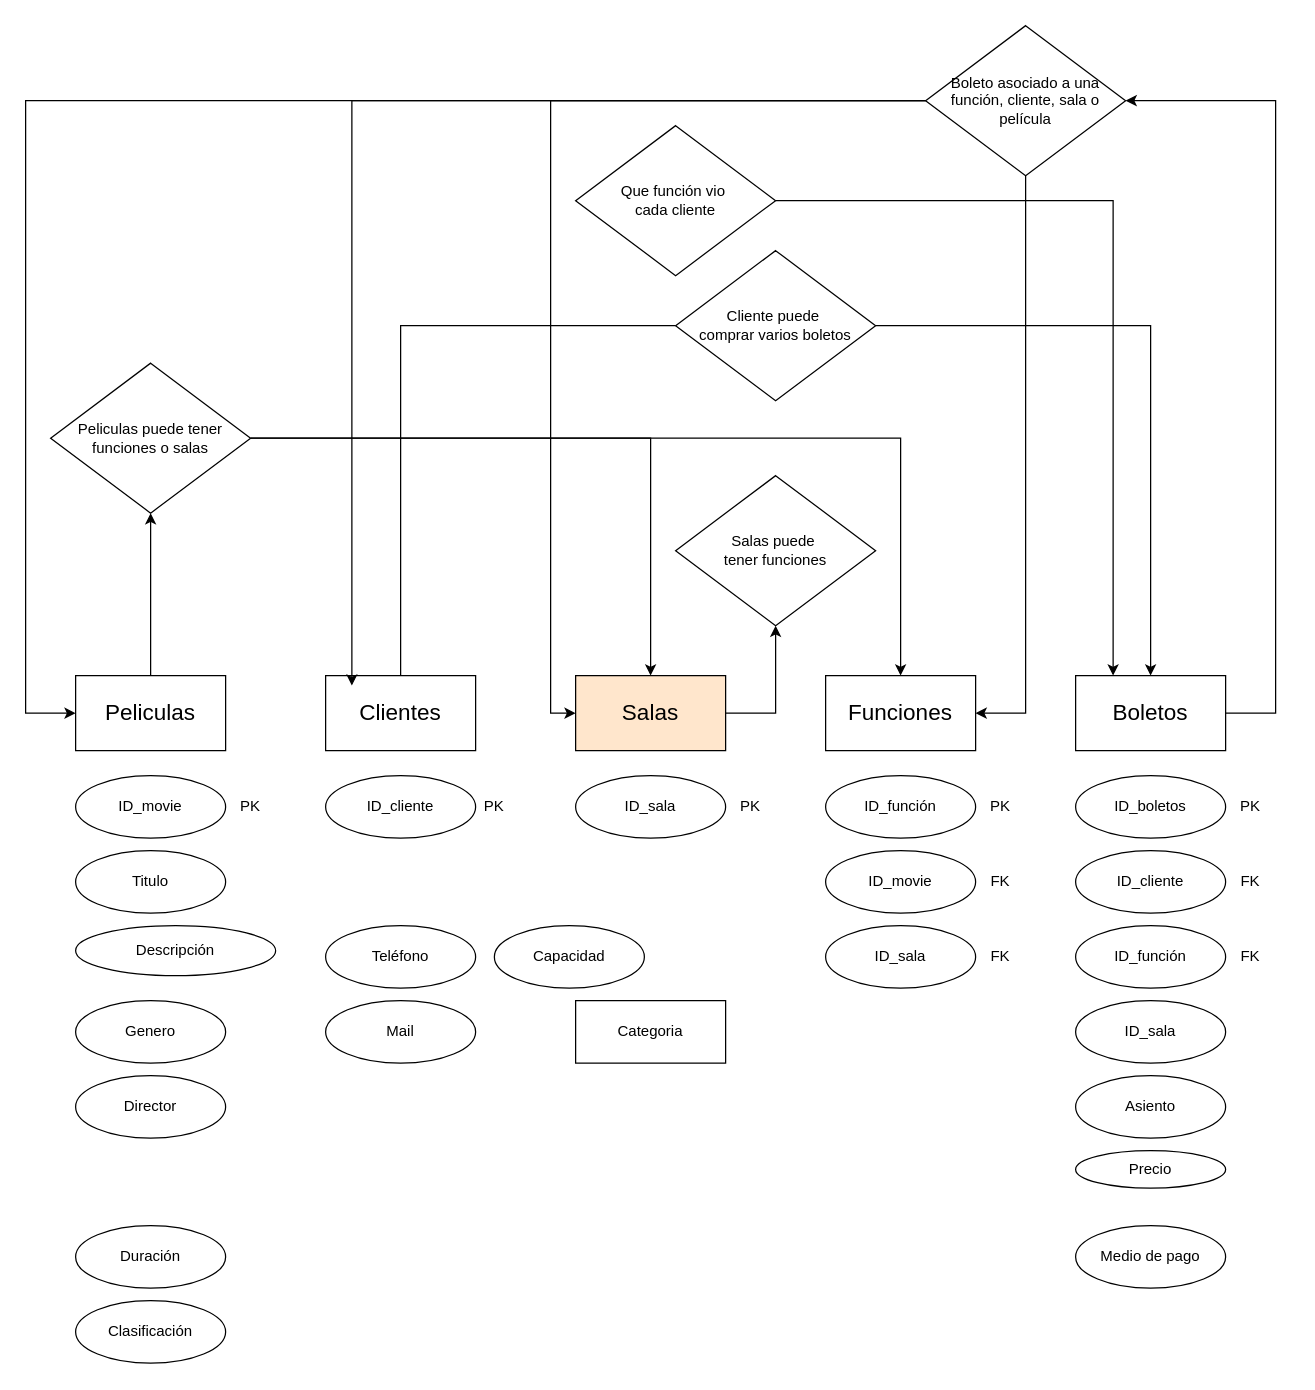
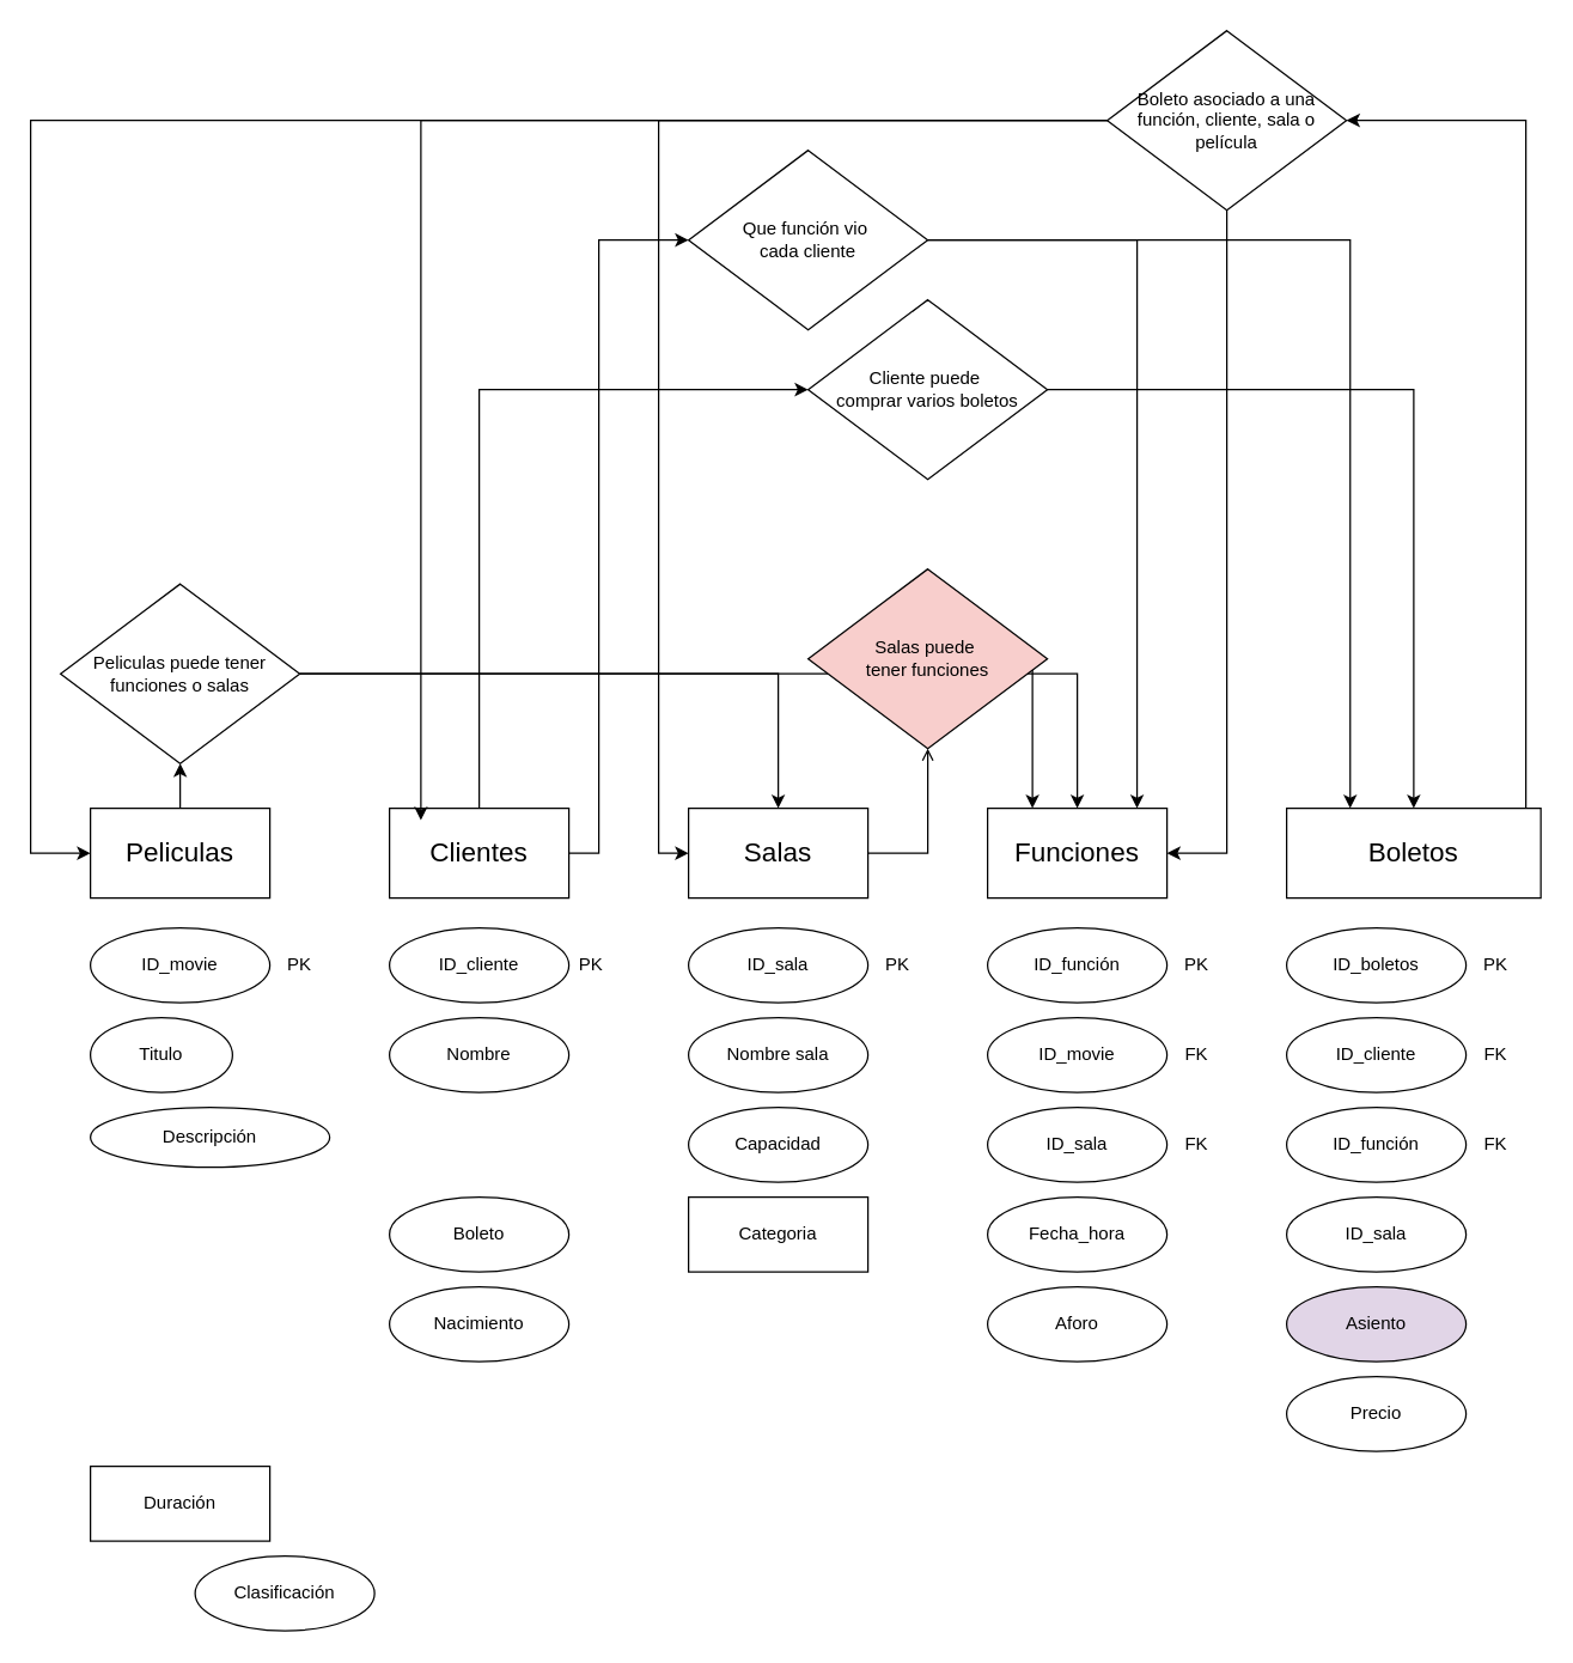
- <mxCell id="4" style="edgeStyle=orthogonalEdgeStyle;rounded=0;orthogonalLoop=1;jettySize=auto;html=1;entryX=0;entryY=0.5;entryDx=0;entryDy=0;endArrow=none;" parent="1" source="6" target="45" edge="1"><mxGeometry relative="1" as="geometry"><Array as="points"><mxPoint x="320" y="260" /></Array></mxGeometry></mxCell>
+ <mxCell id="4" style="edgeStyle=orthogonalEdgeStyle;rounded=0;orthogonalLoop=1;jettySize=auto;html=1;entryX=0;entryY=0.5;entryDx=0;entryDy=0;" parent="1" source="6" target="45" edge="1"><mxGeometry relative="1" as="geometry"><Array as="points"><mxPoint x="320" y="260" /></Array></mxGeometry></mxCell>
+ <mxCell id="58" style="edgeStyle=orthogonalEdgeStyle;rounded=0;orthogonalLoop=1;jettySize=auto;html=1;entryX=0.833;entryY=0;entryDx=0;entryDy=0;entryPerimeter=0;" parent="1" source="57" target="9" edge="1"><mxGeometry relative="1" as="geometry" /></mxCell>
+ <mxCell id="5" style="edgeStyle=orthogonalEdgeStyle;rounded=0;orthogonalLoop=1;jettySize=auto;html=1;entryX=0;entryY=0.5;entryDx=0;entryDy=0;" parent="1" source="6" target="57" edge="1"><mxGeometry relative="1" as="geometry"><Array as="points"><mxPoint x="400" y="570" /><mxPoint x="400" y="160" /></Array></mxGeometry></mxCell>
- <mxCell id="48" value="Peliculas puede tener funciones o salas" style="rhombus;whiteSpace=wrap;html=1;" parent="1" vertex="1"><mxGeometry x="40" y="290" width="160" height="120" as="geometry" /></mxCell>
+ <mxCell id="48" value="Peliculas puede tener funciones o salas" style="rhombus;whiteSpace=wrap;html=1;" parent="1" vertex="1"><mxGeometry x="40" y="390" width="160" height="120" as="geometry" /></mxCell>
- <mxCell id="50" value="Salas puede&amp;nbsp;&lt;div&gt;tener funciones&lt;/div&gt;" style="rhombus;whiteSpace=wrap;html=1;" parent="1" vertex="1"><mxGeometry x="540" y="380" width="160" height="120" as="geometry" /></mxCell>
+ <mxCell id="50" value="Salas puede&amp;nbsp;&lt;div&gt;tener funciones&lt;/div&gt;" style="rhombus;whiteSpace=wrap;html=1;fillColor=#f8cecc;" parent="1" vertex="1"><mxGeometry x="540" y="380" width="160" height="120" as="geometry" /></mxCell>
+ <mxCell id="49" style="edgeStyle=orthogonalEdgeStyle;rounded=0;orthogonalLoop=1;jettySize=auto;html=1;entryX=0.25;entryY=0;entryDx=0;entryDy=0;" parent="1" source="50" target="9" edge="1"><mxGeometry relative="1" as="geometry"><Array as="points"><mxPoint x="660" y="480" /><mxPoint x="660" y="480" /></Array></mxGeometry></mxCell>
- <mxCell id="7" style="edgeStyle=orthogonalEdgeStyle;rounded=0;orthogonalLoop=1;jettySize=auto;html=1;entryX=0.5;entryY=1;entryDx=0;entryDy=0;" parent="1" source="8" target="50" edge="1"><mxGeometry relative="1" as="geometry"><Array as="points"><mxPoint x="620" y="570" /></Array></mxGeometry></mxCell>
+ <mxCell id="7" style="edgeStyle=orthogonalEdgeStyle;rounded=0;orthogonalLoop=1;jettySize=auto;html=1;entryX=0.5;entryY=1;entryDx=0;entryDy=0;endArrow=open;" parent="1" source="8" target="50" edge="1"><mxGeometry relative="1" as="geometry"><Array as="points"><mxPoint x="620" y="570" /></Array></mxGeometry></mxCell>
- <mxCell id="8" value="&lt;font style=&quot;font-size: 18px;&quot;&gt;Salas&lt;/font&gt;" style="rounded=0;whiteSpace=wrap;html=1;fillColor=#ffe6cc;" parent="1" vertex="1"><mxGeometry x="460" y="540" width="120" height="60" as="geometry" /></mxCell>
+ <mxCell id="8" value="&lt;font style=&quot;font-size: 18px;&quot;&gt;Salas&lt;/font&gt;" style="rounded=0;whiteSpace=wrap;html=1;" parent="1" vertex="1"><mxGeometry x="460" y="540" width="120" height="60" as="geometry" /></mxCell>
- <mxCell id="11" value="&lt;font style=&quot;font-size: 18px;&quot;&gt;Boletos&lt;/font&gt;" style="rounded=0;whiteSpace=wrap;html=1;" parent="1" vertex="1"><mxGeometry x="860" y="540" width="120" height="60" as="geometry" /></mxCell>
+ <mxCell id="11" value="&lt;font style=&quot;font-size: 18px;&quot;&gt;Boletos&lt;/font&gt;" style="rounded=0;whiteSpace=wrap;html=1;" parent="1" vertex="1"><mxGeometry x="860" y="540" width="170" height="60" as="geometry" /></mxCell>
- <mxCell id="13" value="Titulo" style="ellipse;whiteSpace=wrap;html=1;" parent="1" vertex="1"><mxGeometry x="60" y="680" width="120" height="50" as="geometry" /></mxCell>
+ <mxCell id="13" value="Titulo" style="ellipse;whiteSpace=wrap;html=1;" parent="1" vertex="1"><mxGeometry x="60" y="680" width="95" height="50" as="geometry" /></mxCell>
+ <mxCell id="19" value="Nombre" style="ellipse;whiteSpace=wrap;html=1;" parent="1" vertex="1"><mxGeometry x="260" y="680" width="120" height="50" as="geometry" /></mxCell>
+ <mxCell id="23" value="Nombre sala" style="ellipse;whiteSpace=wrap;html=1;" parent="1" vertex="1"><mxGeometry x="460" y="680" width="120" height="50" as="geometry" /></mxCell>
- <mxCell id="20" value="Teléfono" style="ellipse;whiteSpace=wrap;html=1;" parent="1" vertex="1"><mxGeometry x="260" y="740" width="120" height="50" as="geometry" /></mxCell>
- <mxCell id="24" value="Capacidad" style="ellipse;whiteSpace=wrap;html=1;" parent="1" vertex="1"><mxGeometry x="395" y="740" width="120" height="50" as="geometry" /></mxCell>
+ <mxCell id="24" value="Capacidad" style="ellipse;whiteSpace=wrap;html=1;" parent="1" vertex="1"><mxGeometry x="460" y="740" width="120" height="50" as="geometry" /></mxCell>
- <mxCell id="62" value="Genero" style="ellipse;whiteSpace=wrap;html=1;" vertex="1" parent="1"><mxGeometry x="60" y="800" width="120" height="50" as="geometry" /></mxCell>
- <mxCell id="21" value="Mail" style="ellipse;whiteSpace=wrap;html=1;" parent="1" vertex="1"><mxGeometry x="260" y="800" width="120" height="50" as="geometry" /></mxCell>
+ <mxCell id="21" value="Boleto" style="ellipse;whiteSpace=wrap;html=1;" parent="1" vertex="1"><mxGeometry x="260" y="800" width="120" height="50" as="geometry" /></mxCell>
+ <mxCell id="63" value="Fecha_hora" style="ellipse;whiteSpace=wrap;html=1;" vertex="1" parent="1"><mxGeometry x="660" y="800" width="120" height="50" as="geometry" /></mxCell>
- <mxCell id="14" value="Director" style="ellipse;whiteSpace=wrap;html=1;" parent="1" vertex="1"><mxGeometry x="60" y="860" width="120" height="50" as="geometry" /></mxCell>
+ <mxCell id="60" value="Nacimiento" style="ellipse;whiteSpace=wrap;html=1;" vertex="1" parent="1"><mxGeometry x="260" y="860" width="120" height="50" as="geometry" /></mxCell>
+ <mxCell id="28" value="Aforo" style="ellipse;whiteSpace=wrap;html=1;" parent="1" vertex="1"><mxGeometry x="660" y="860" width="120" height="50" as="geometry" /></mxCell>
- <mxCell id="34" value="Asiento" style="ellipse;whiteSpace=wrap;html=1;" parent="1" vertex="1"><mxGeometry x="860" y="860" width="120" height="50" as="geometry" /></mxCell>
+ <mxCell id="34" value="Asiento" style="ellipse;whiteSpace=wrap;html=1;fillColor=#e1d5e7;" parent="1" vertex="1"><mxGeometry x="860" y="860" width="120" height="50" as="geometry" /></mxCell>
- <mxCell id="33" value="Precio" style="ellipse;whiteSpace=wrap;html=1;" parent="1" vertex="1"><mxGeometry x="860" y="920" width="120" height="30" as="geometry" /></mxCell>
+ <mxCell id="33" value="Precio" style="ellipse;whiteSpace=wrap;html=1;" parent="1" vertex="1"><mxGeometry x="860" y="920" width="120" height="50" as="geometry" /></mxCell>
- <mxCell id="16" value="Duración" style="ellipse;whiteSpace=wrap;html=1;" parent="1" vertex="1"><mxGeometry x="60" y="980" width="120" height="50" as="geometry" /></mxCell>
+ <mxCell id="16" value="Duración" style="whiteSpace=wrap;html=1;rounded=0;" parent="1" vertex="1"><mxGeometry x="60" y="980" width="120" height="50" as="geometry" /></mxCell>
- <mxCell id="61" value="Medio de pago" style="ellipse;whiteSpace=wrap;html=1;" vertex="1" parent="1"><mxGeometry x="860" y="980" width="120" height="50" as="geometry" /></mxCell>
- <mxCell id="15" value="Clasificación" style="ellipse;whiteSpace=wrap;html=1;" parent="1" vertex="1"><mxGeometry x="60" y="1040" width="120" height="50" as="geometry" /></mxCell>
+ <mxCell id="15" value="Clasificación" style="ellipse;whiteSpace=wrap;html=1;" parent="1" vertex="1"><mxGeometry x="130" y="1040" width="120" height="50" as="geometry" /></mxCell>
